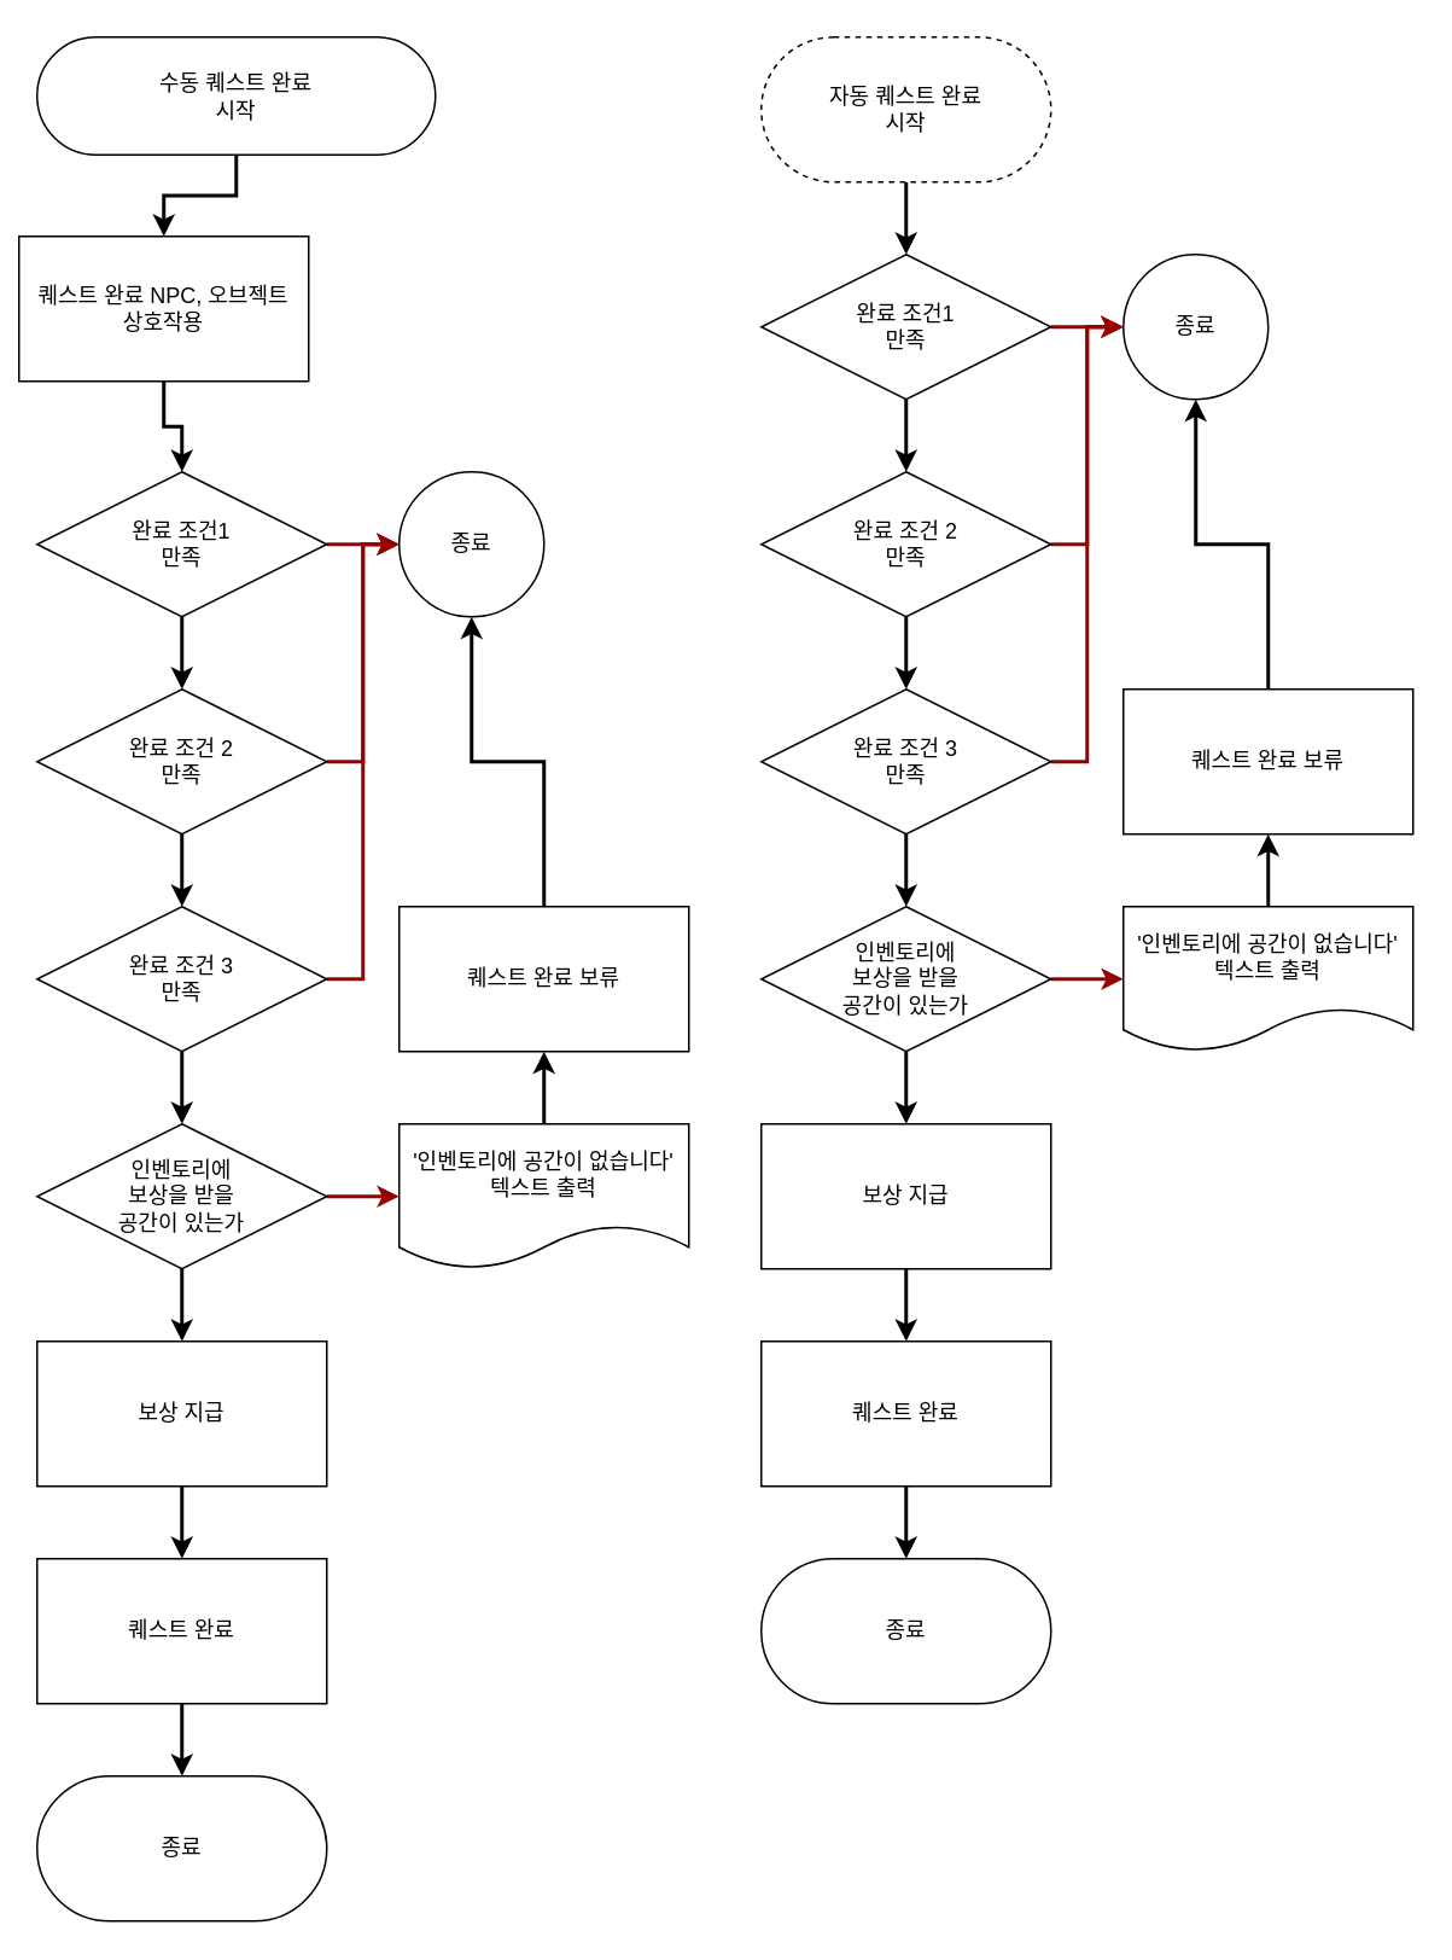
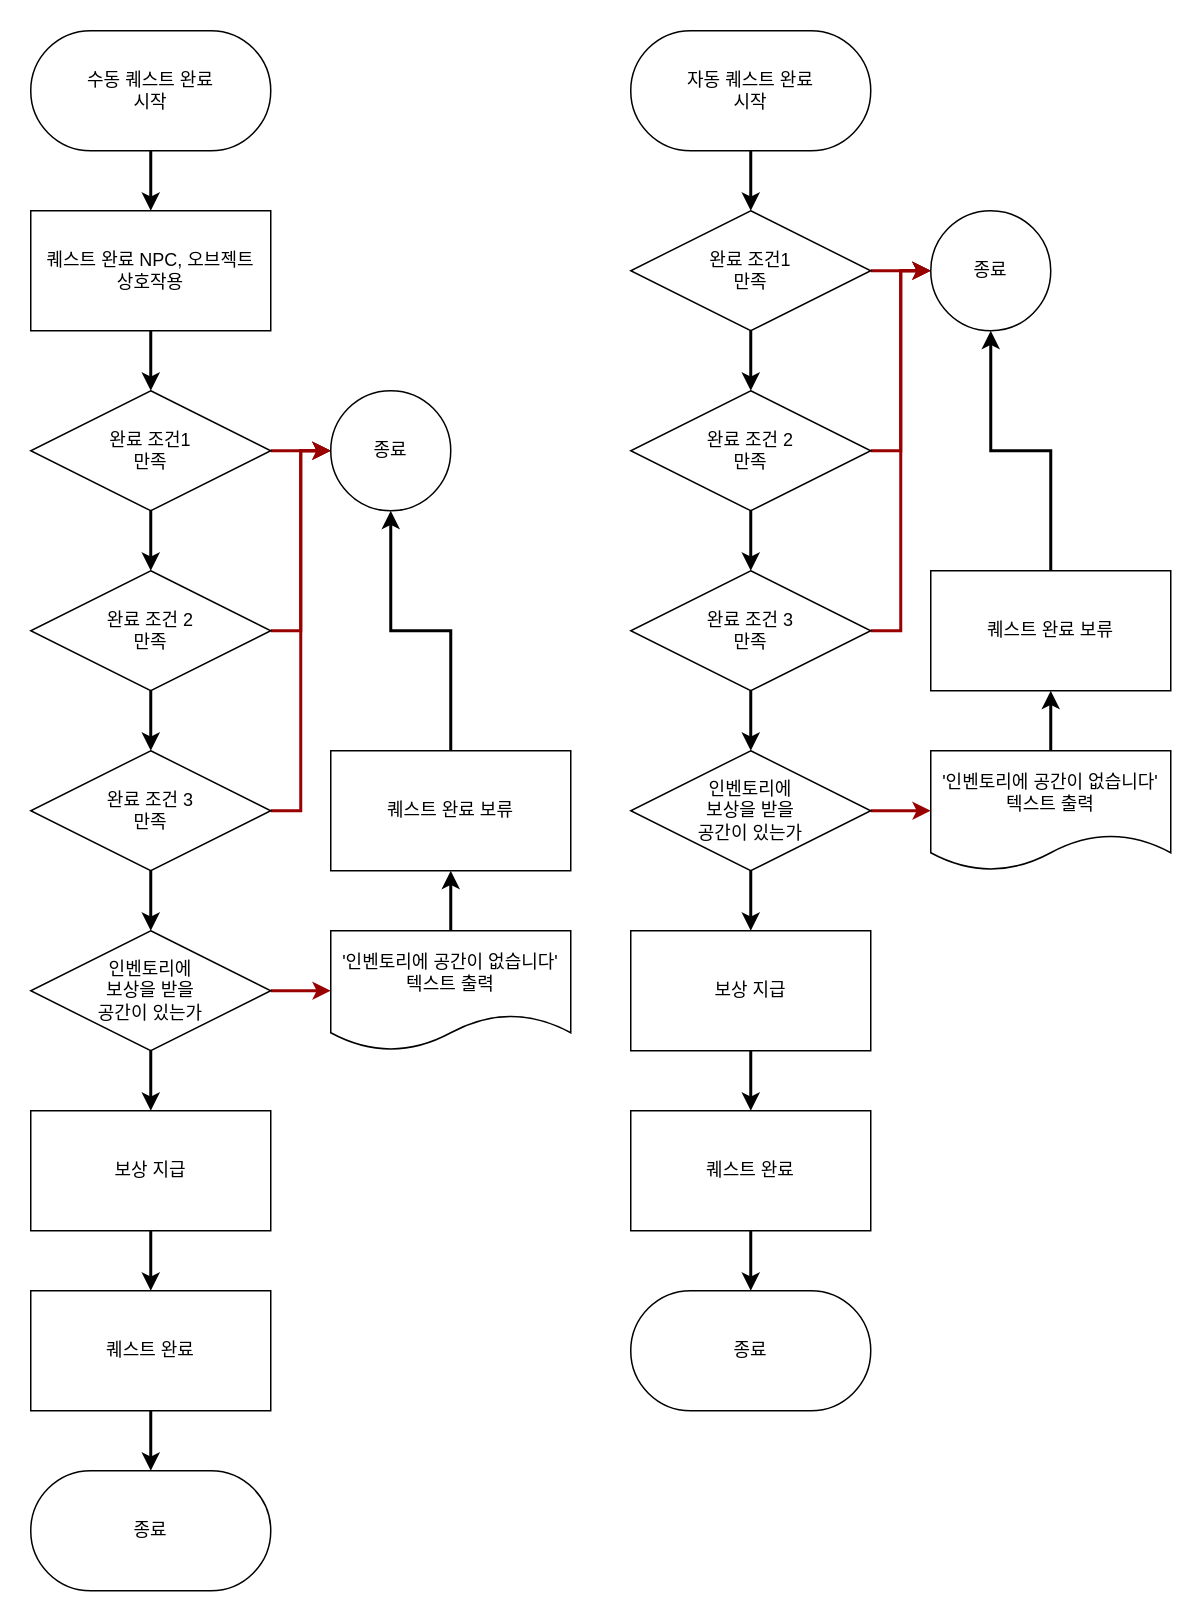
- <mxCell id="3" value="수동 퀘스트 완료&lt;br&gt;시작" style="rounded=1;whiteSpace=wrap;html=1;arcSize=50;" vertex="1" parent="1"><mxGeometry x="20" y="20" width="220" height="65" as="geometry" /></mxCell>
+ <mxCell id="3" value="수동 퀘스트 완료&lt;br&gt;시작" style="rounded=1;whiteSpace=wrap;html=1;arcSize=50;" vertex="1" parent="1"><mxGeometry width="160" height="80" as="geometry" x="20" y="20" /></mxCell>
- <mxCell id="27" value="자동 퀘스트 완료&lt;br&gt;시작" style="rounded=1;whiteSpace=wrap;html=1;arcSize=50;dashed=1;" vertex="1" parent="1"><mxGeometry x="420" width="160" height="80" as="geometry" y="20" /></mxCell>
+ <mxCell id="27" value="자동 퀘스트 완료&lt;br&gt;시작" style="rounded=1;whiteSpace=wrap;html=1;arcSize=50;" vertex="1" parent="1"><mxGeometry x="420" width="160" height="80" as="geometry" y="20" /></mxCell>
- <mxCell id="25" value="퀘스트 완료 NPC, 오브젝트&lt;br&gt;상호작용" style="whiteSpace=wrap;html=1;" vertex="1" parent="1"><mxGeometry x="10" y="130" width="160" height="80" as="geometry" /></mxCell>
+ <mxCell id="25" value="퀘스트 완료 NPC, 오브젝트&lt;br&gt;상호작용" style="whiteSpace=wrap;html=1;" vertex="1" parent="1"><mxGeometry y="140" width="160" height="80" as="geometry" x="20" /></mxCell>
